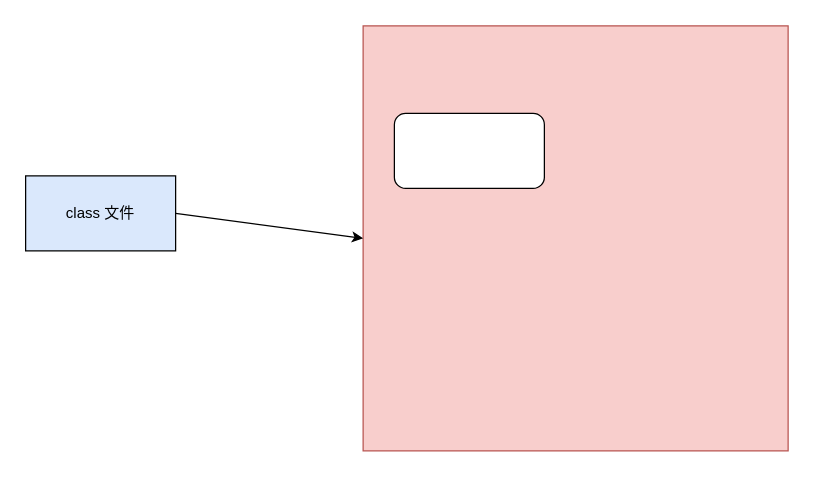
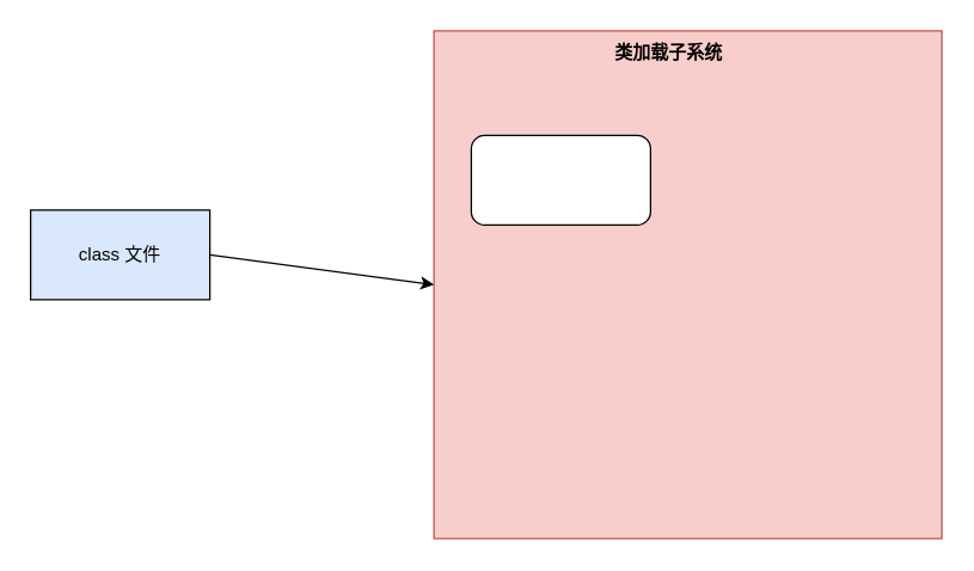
+ <mxCell id="3" value="&lt;h1 style=&quot;font-size: 12px;&quot;&gt;&lt;span style=&quot;font-size: 12px;&quot;&gt;类加载子系统&lt;/span&gt;&lt;/h1&gt;" style="text;html=1;strokeColor=none;fillColor=none;align=center;verticalAlign=middle;whiteSpace=wrap;rounded=0;fontStyle=0;fontSize=12;fontFamily=Helvetica;" vertex="1" parent="1"><mxGeometry x="380" y="20" width="135" height="30" as="geometry" /></mxCell>
